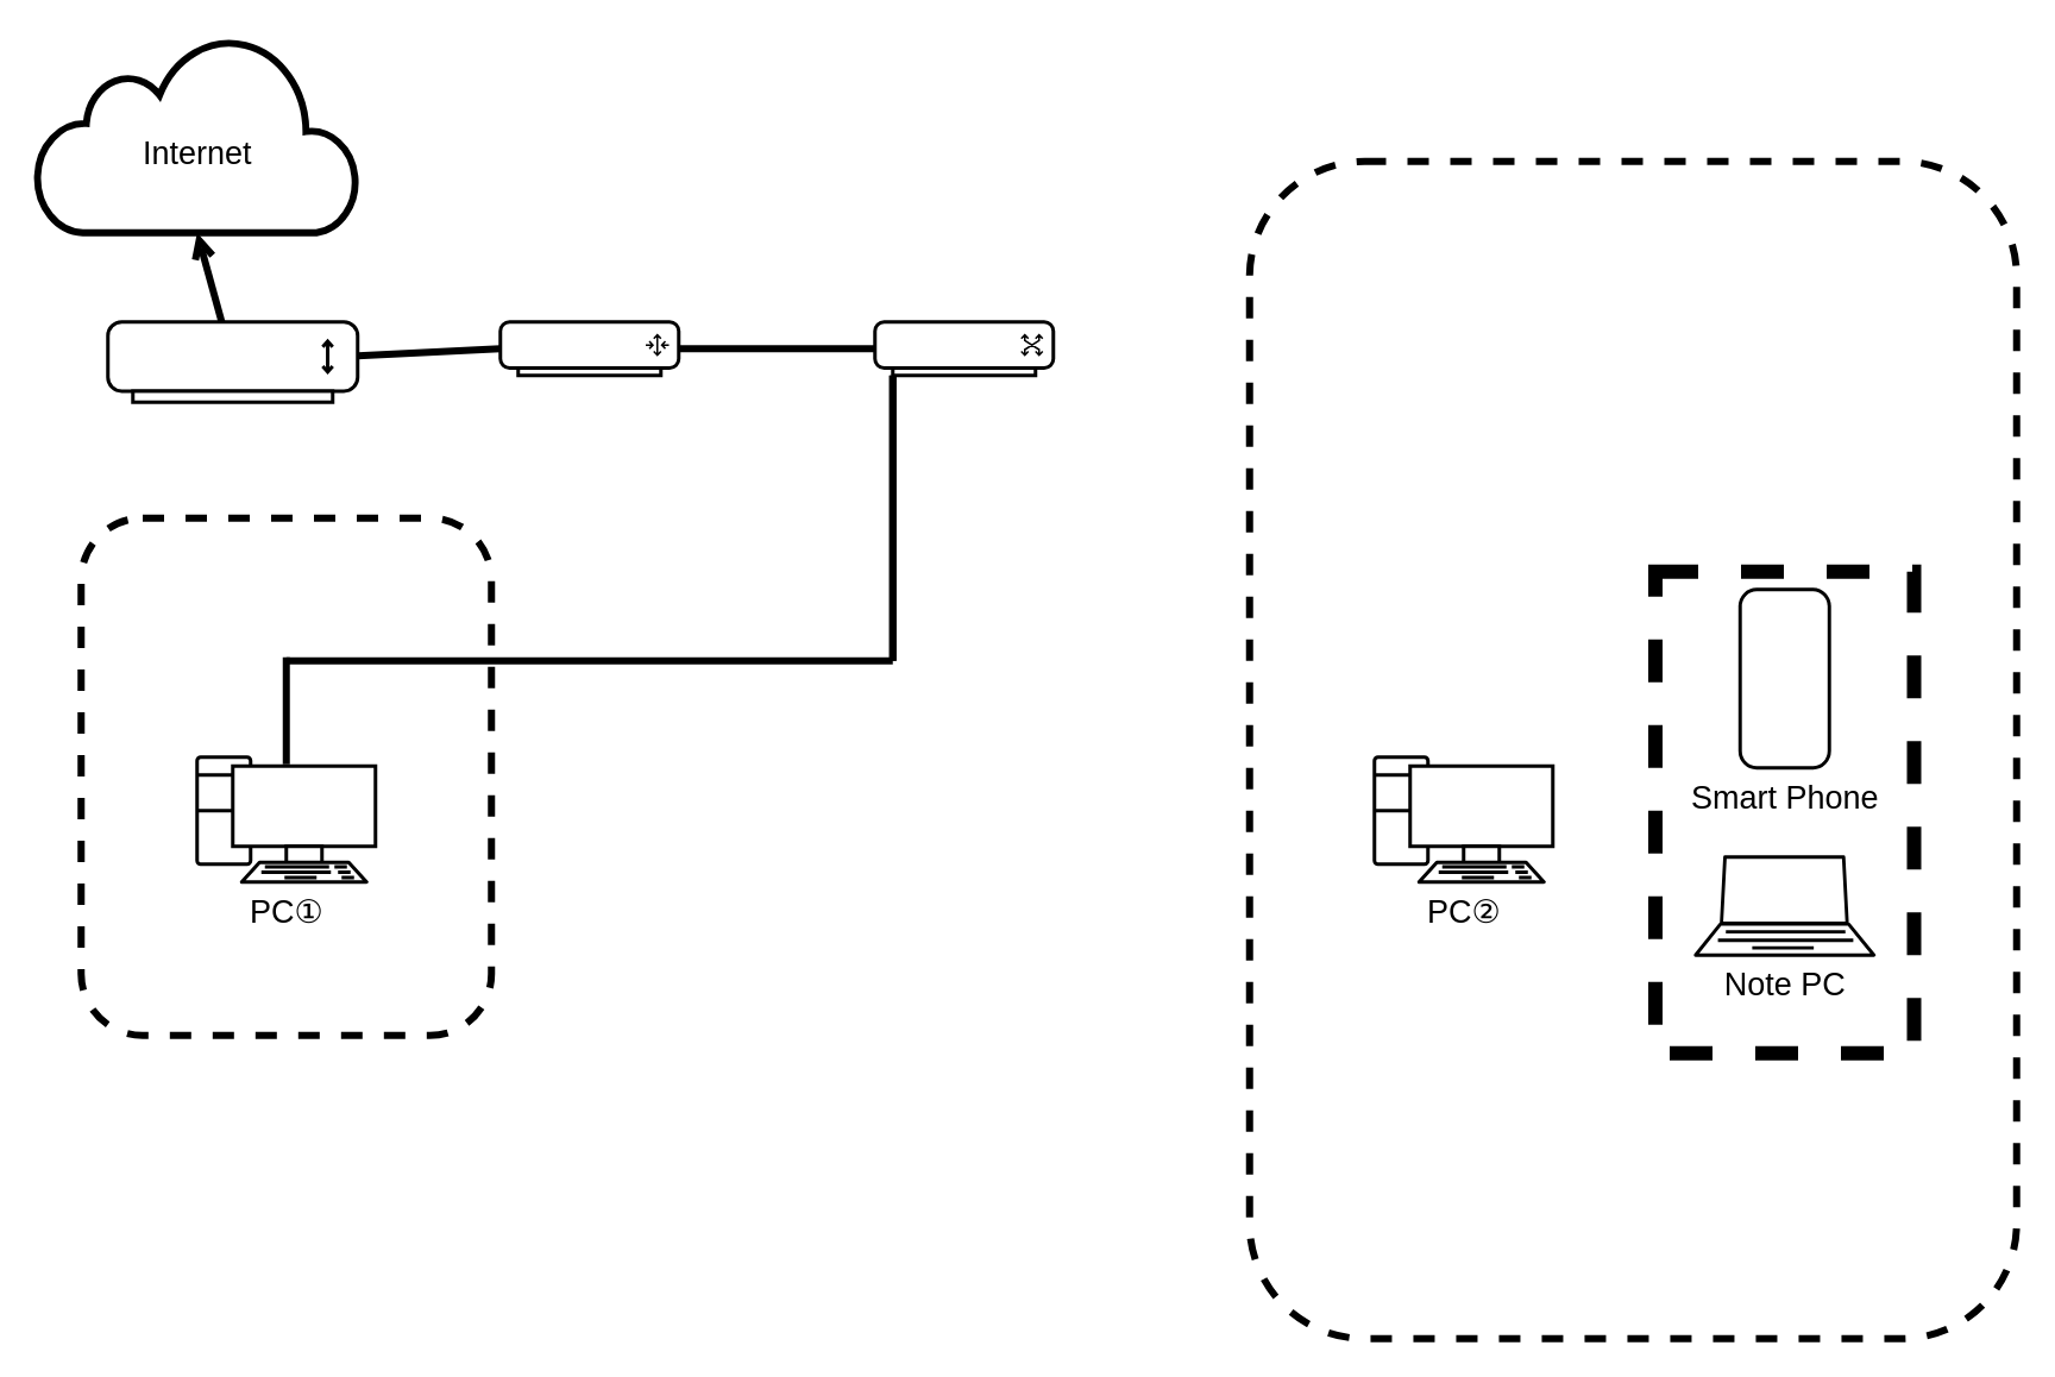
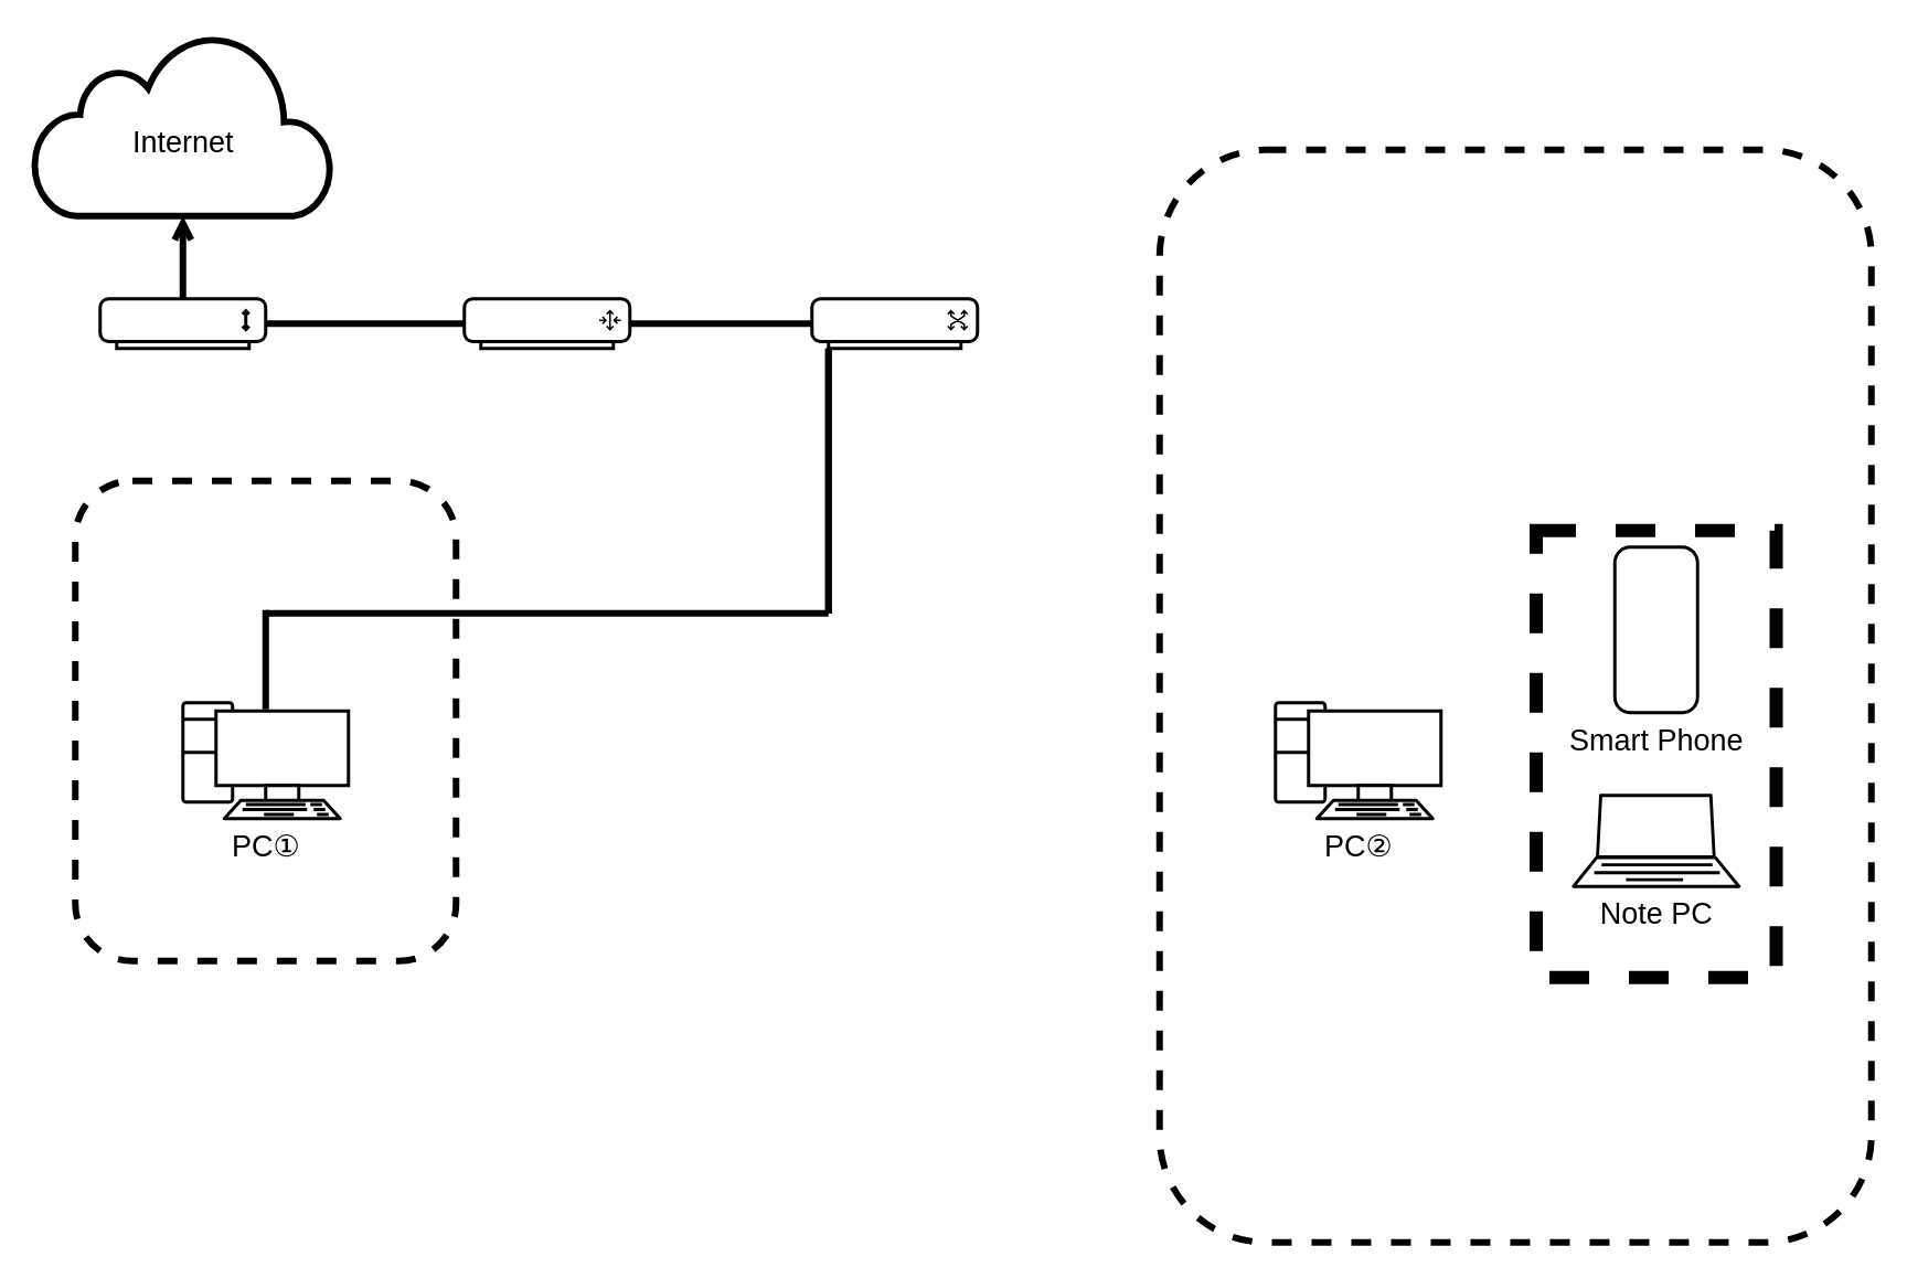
- <mxCell id="4" value="&lt;font style=&quot;font-size: 18px&quot;&gt;Modem&lt;/font&gt;" style="verticalAlign=top;verticalLabelPosition=bottom;labelPosition=center;align=center;html=1;outlineConnect=0;gradientDirection=north;strokeWidth=2;shape=mxgraph.networks.modem;strokeColor=#000000;fontColor=#FFFFFF;" parent="1" vertex="1"><mxGeometry x="60" y="180" width="140" height="45" as="geometry" /></mxCell>
+ <mxCell id="4" value="&lt;font style=&quot;font-size: 18px&quot;&gt;Modem&lt;/font&gt;" style="verticalAlign=top;verticalLabelPosition=bottom;labelPosition=center;align=center;html=1;outlineConnect=0;gradientDirection=north;strokeWidth=2;shape=mxgraph.networks.modem;strokeColor=#000000;fontColor=#FFFFFF;" parent="1" vertex="1"><mxGeometry x="60" y="180" width="100" height="30" as="geometry" /></mxCell>
